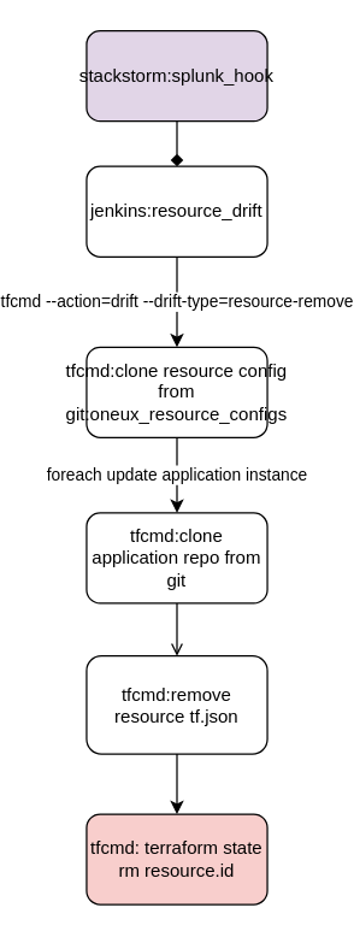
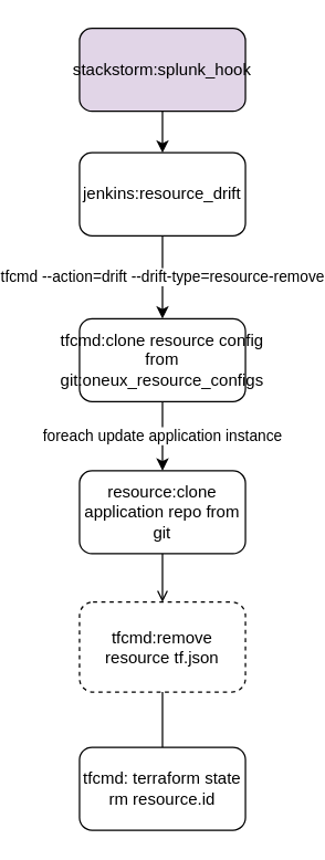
- <mxCell id="2" style="edgeStyle=orthogonalEdgeStyle;rounded=0;orthogonalLoop=1;jettySize=auto;html=1;exitX=0.5;exitY=1;exitDx=0;exitDy=0;entryX=0.5;entryY=0;entryDx=0;entryDy=0;endArrow=diamond;" edge="1" parent="1" source="3" target="5"><mxGeometry relative="1" as="geometry" /></mxCell>
+ <mxCell id="2" style="edgeStyle=orthogonalEdgeStyle;rounded=0;orthogonalLoop=1;jettySize=auto;html=1;exitX=0.5;exitY=1;exitDx=0;exitDy=0;entryX=0.5;entryY=0;entryDx=0;entryDy=0;" edge="1" parent="1" source="3" target="5"><mxGeometry relative="1" as="geometry" /></mxCell>
- <mxCell id="9" value="tfcmd:clone application repo from git" style="rounded=1;whiteSpace=wrap;html=1;" vertex="1" parent="1"><mxGeometry x="20" y="340" width="120" height="60" as="geometry" /></mxCell>
+ <mxCell id="9" value="resource:clone application repo from git" style="rounded=1;whiteSpace=wrap;html=1;" vertex="1" parent="1"><mxGeometry x="20" y="340" width="120" height="60" as="geometry" /></mxCell>
- <mxCell id="11" value="tfcmd:remove resource tf.json" style="rounded=1;whiteSpace=wrap;html=1;" vertex="1" parent="1"><mxGeometry x="20" y="435" width="120" height="65" as="geometry" /></mxCell>
+ <mxCell id="11" value="tfcmd:remove resource tf.json" style="rounded=1;whiteSpace=wrap;html=1;dashed=1;" vertex="1" parent="1"><mxGeometry x="20" y="435" width="120" height="65" as="geometry" /></mxCell>
- <mxCell id="10" style="edgeStyle=orthogonalEdgeStyle;rounded=0;orthogonalLoop=1;jettySize=auto;html=1;exitX=0.5;exitY=1;exitDx=0;exitDy=0;entryX=0.5;entryY=0;entryDx=0;entryDy=0;" edge="1" parent="1" source="11" target="12"><mxGeometry relative="1" as="geometry" /></mxCell>
+ <mxCell id="10" style="edgeStyle=orthogonalEdgeStyle;rounded=0;orthogonalLoop=1;jettySize=auto;html=1;exitX=0.5;exitY=1;exitDx=0;exitDy=0;entryX=0.5;entryY=0;entryDx=0;entryDy=0;endArrow=none;" edge="1" parent="1" source="11" target="12"><mxGeometry relative="1" as="geometry" /></mxCell>
- <mxCell id="12" value="tfcmd: terraform state rm resource.id" style="rounded=1;whiteSpace=wrap;html=1;fillColor=#f8cecc;" vertex="1" parent="1"><mxGeometry x="20" y="540" width="120" height="60" as="geometry" /></mxCell>
+ <mxCell id="12" value="tfcmd: terraform state rm resource.id" style="rounded=1;whiteSpace=wrap;html=1;" vertex="1" parent="1"><mxGeometry x="20" y="540" width="120" height="60" as="geometry" /></mxCell>
